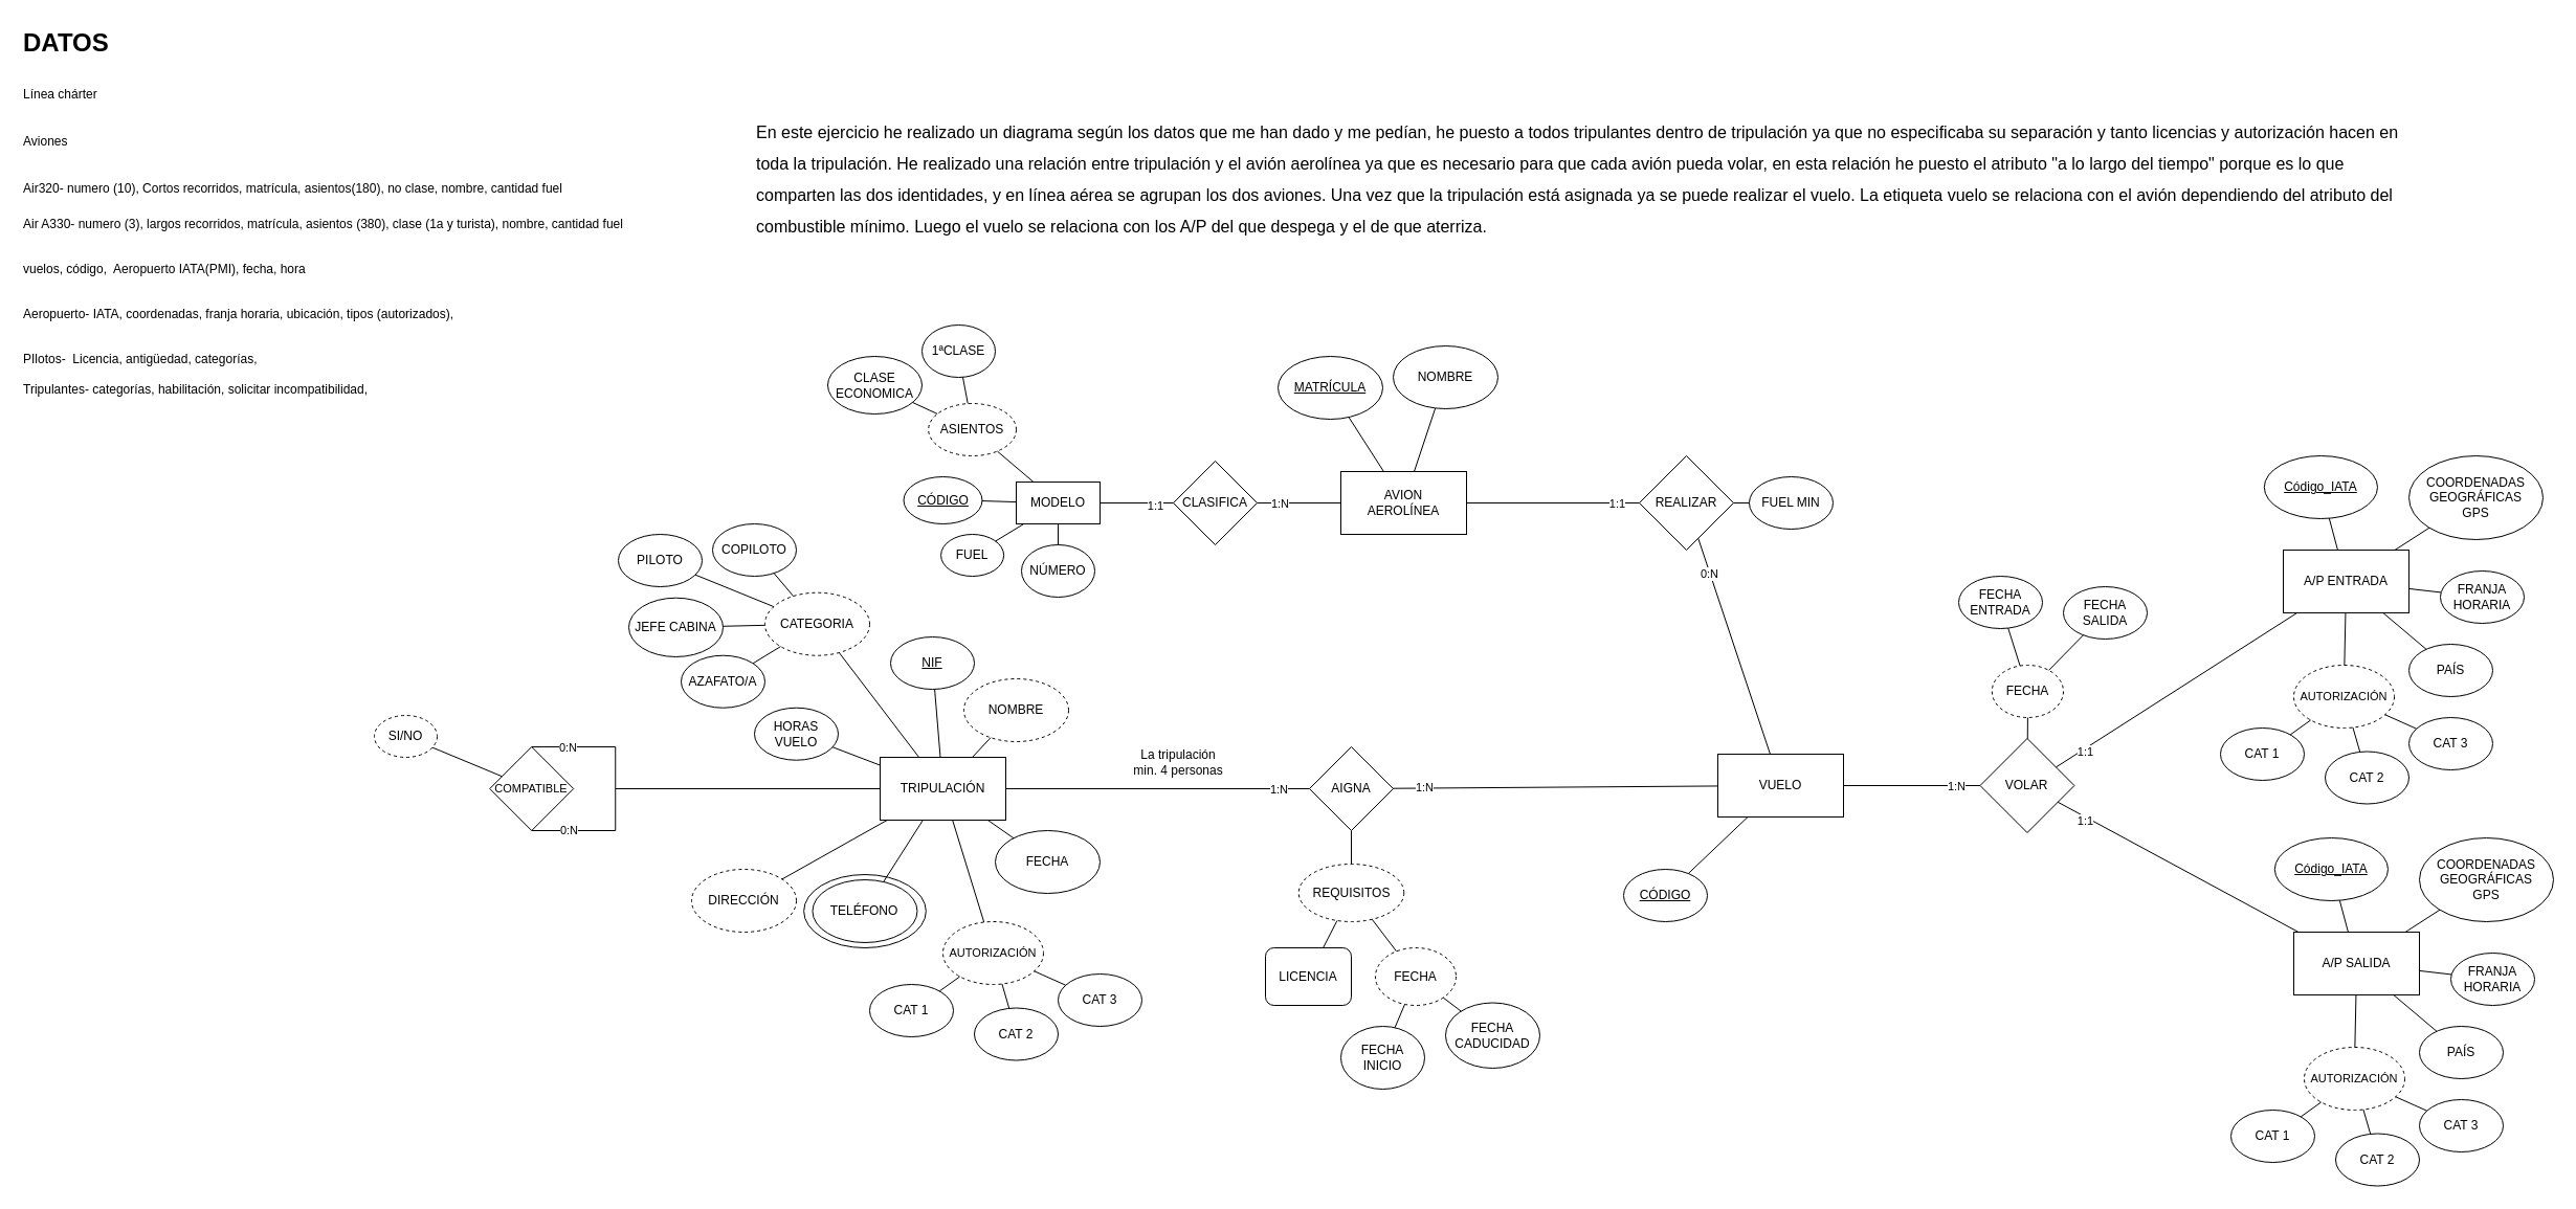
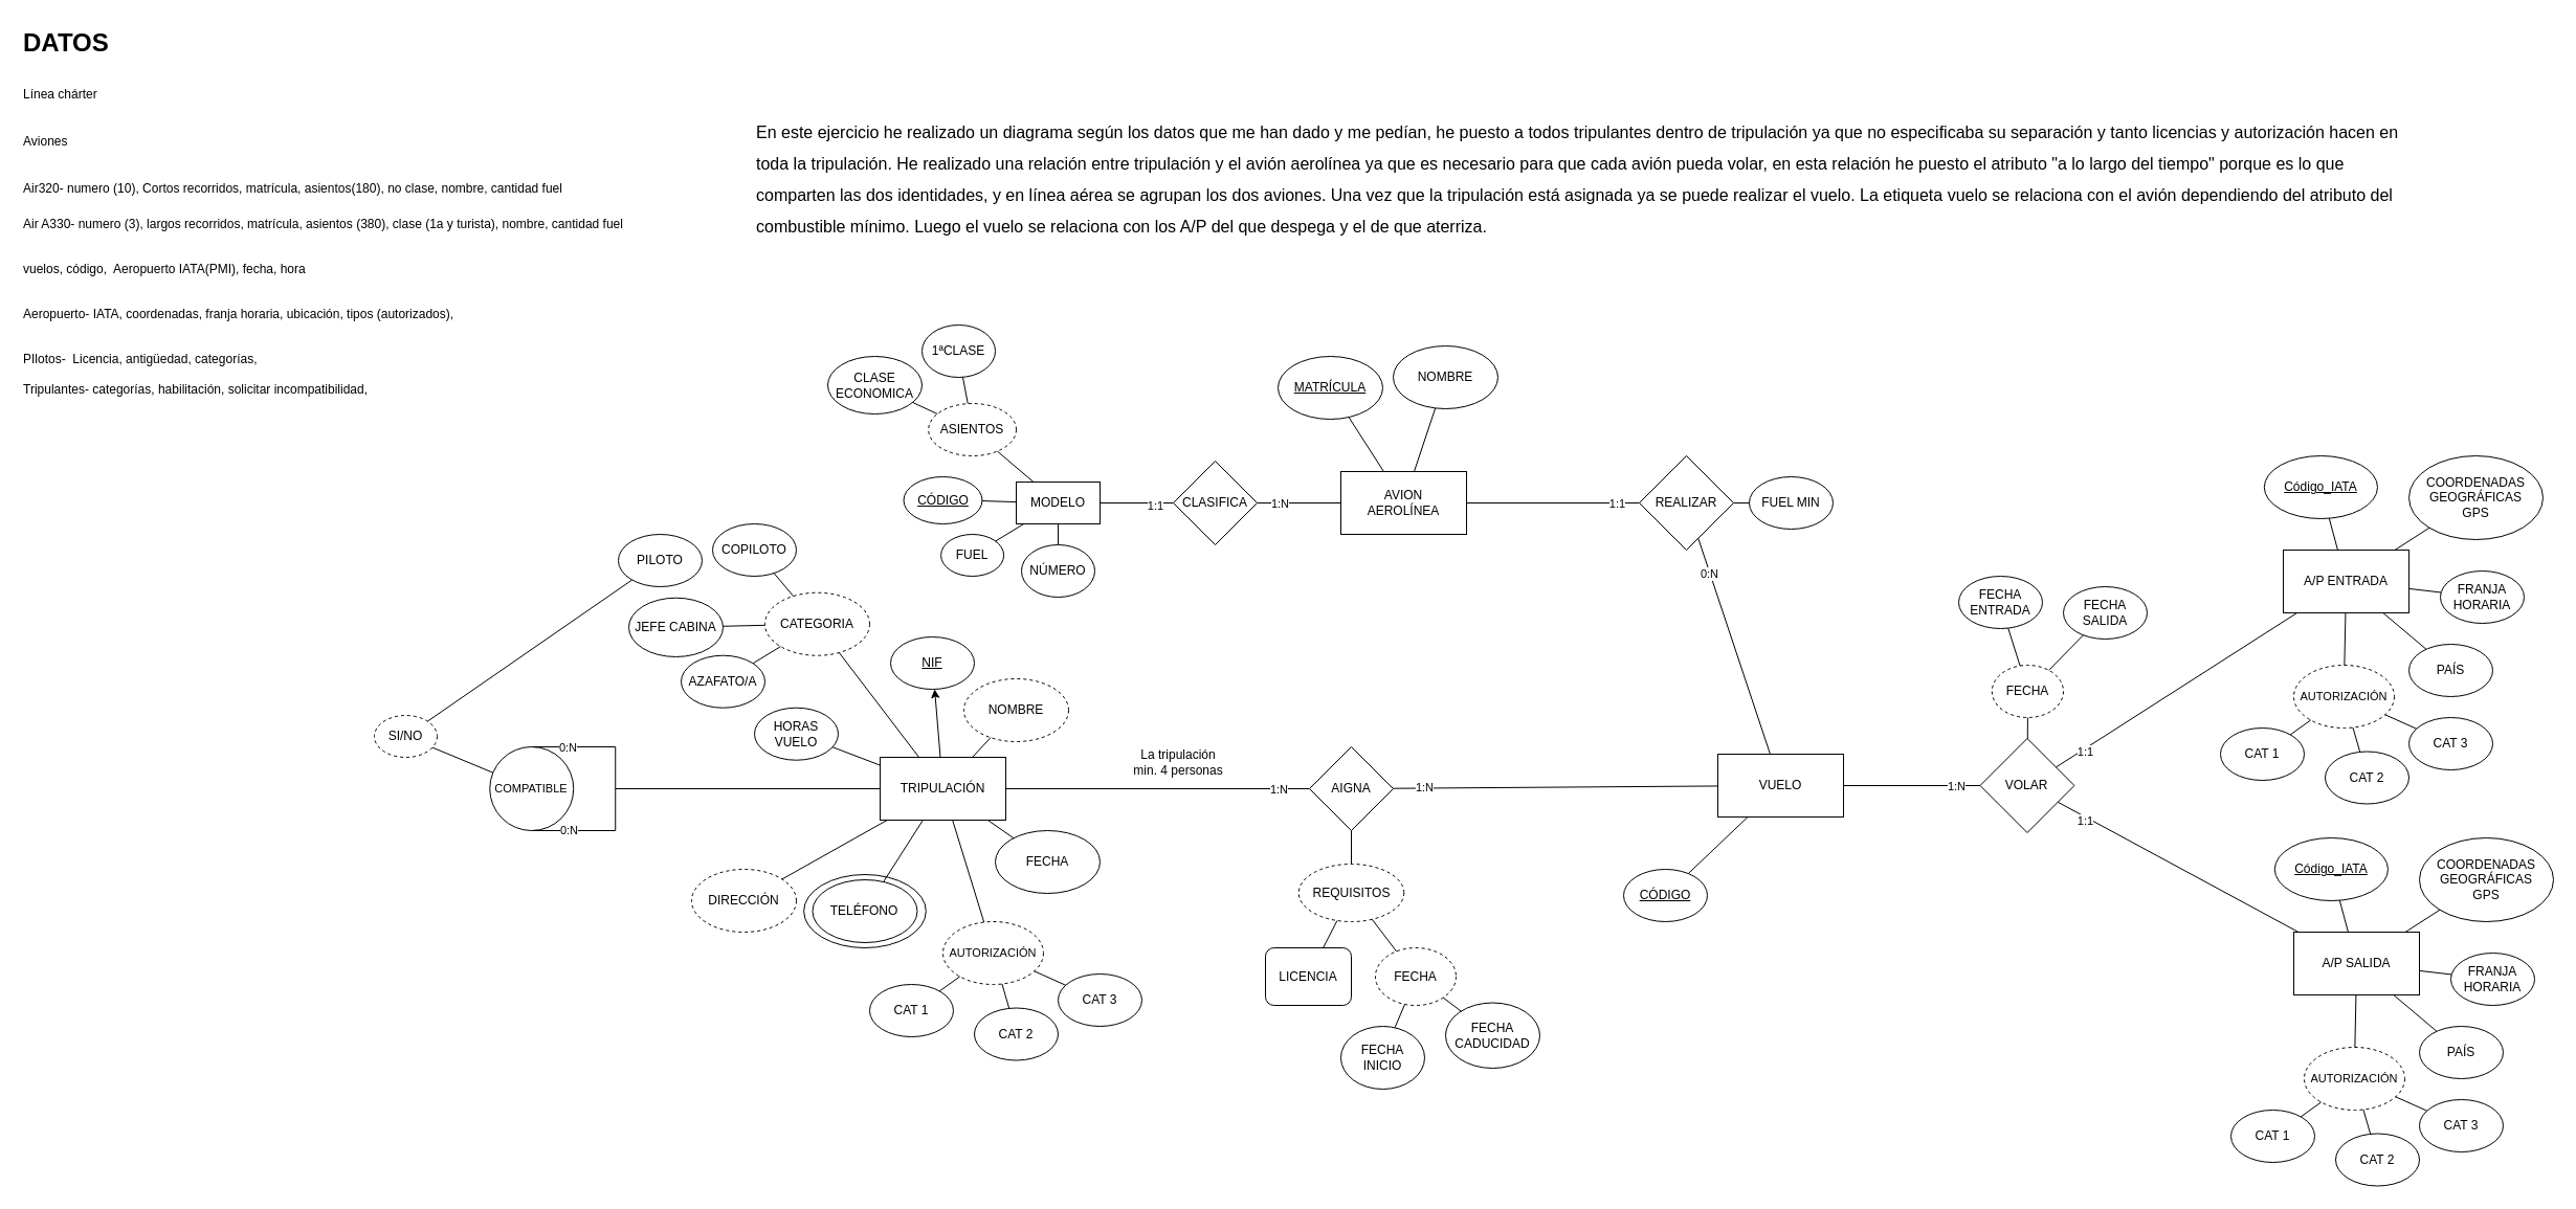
- <mxCell id="70" value="" style="endArrow=none;html=1;rounded=0;" parent="1" source="67" target="62" edge="1"><mxGeometry width="50" height="50" relative="1" as="geometry"><mxPoint x="810" y="590" as="sourcePoint" /><mxPoint x="860" y="540" as="targetPoint" /></mxGeometry></mxCell>
+ <mxCell id="70" value="" style="endArrow=none;html=1;rounded=0;" parent="1" source="67" target="90" edge="1"><mxGeometry width="50" height="50" relative="1" as="geometry"><mxPoint x="810" y="590" as="sourcePoint" /><mxPoint x="860" y="540" as="targetPoint" /></mxGeometry></mxCell>
- <mxCell id="60" value="" style="endArrow=none;html=1;rounded=0;" parent="1" source="40" target="55" edge="1"><mxGeometry width="50" height="50" relative="1" as="geometry"><mxPoint x="530" y="743" as="sourcePoint" /><mxPoint x="410" y="693" as="targetPoint" /></mxGeometry></mxCell>
+ <mxCell id="60" value="" style="endArrow=classic;html=1;rounded=0;" parent="1" source="40" target="55" edge="1"><mxGeometry width="50" height="50" relative="1" as="geometry"><mxPoint x="530" y="743" as="sourcePoint" /><mxPoint x="410" y="693" as="targetPoint" /></mxGeometry></mxCell>
- <mxCell id="84" value="&lt;font style=&quot;font-size: 11px;&quot;&gt;COMPATIBLE&lt;/font&gt;" style="rhombus;whiteSpace=wrap;html=1;" parent="1" vertex="1"><mxGeometry x="467.24" y="713" width="80" height="80" as="geometry" /></mxCell>
+ <mxCell id="84" value="&lt;font style=&quot;font-size: 11px;&quot;&gt;COMPATIBLE&lt;/font&gt;" style="ellipse;whiteSpace=wrap;html=1;" parent="1" vertex="1"><mxGeometry x="467.24" y="713" width="80" height="80" as="geometry" /></mxCell>
